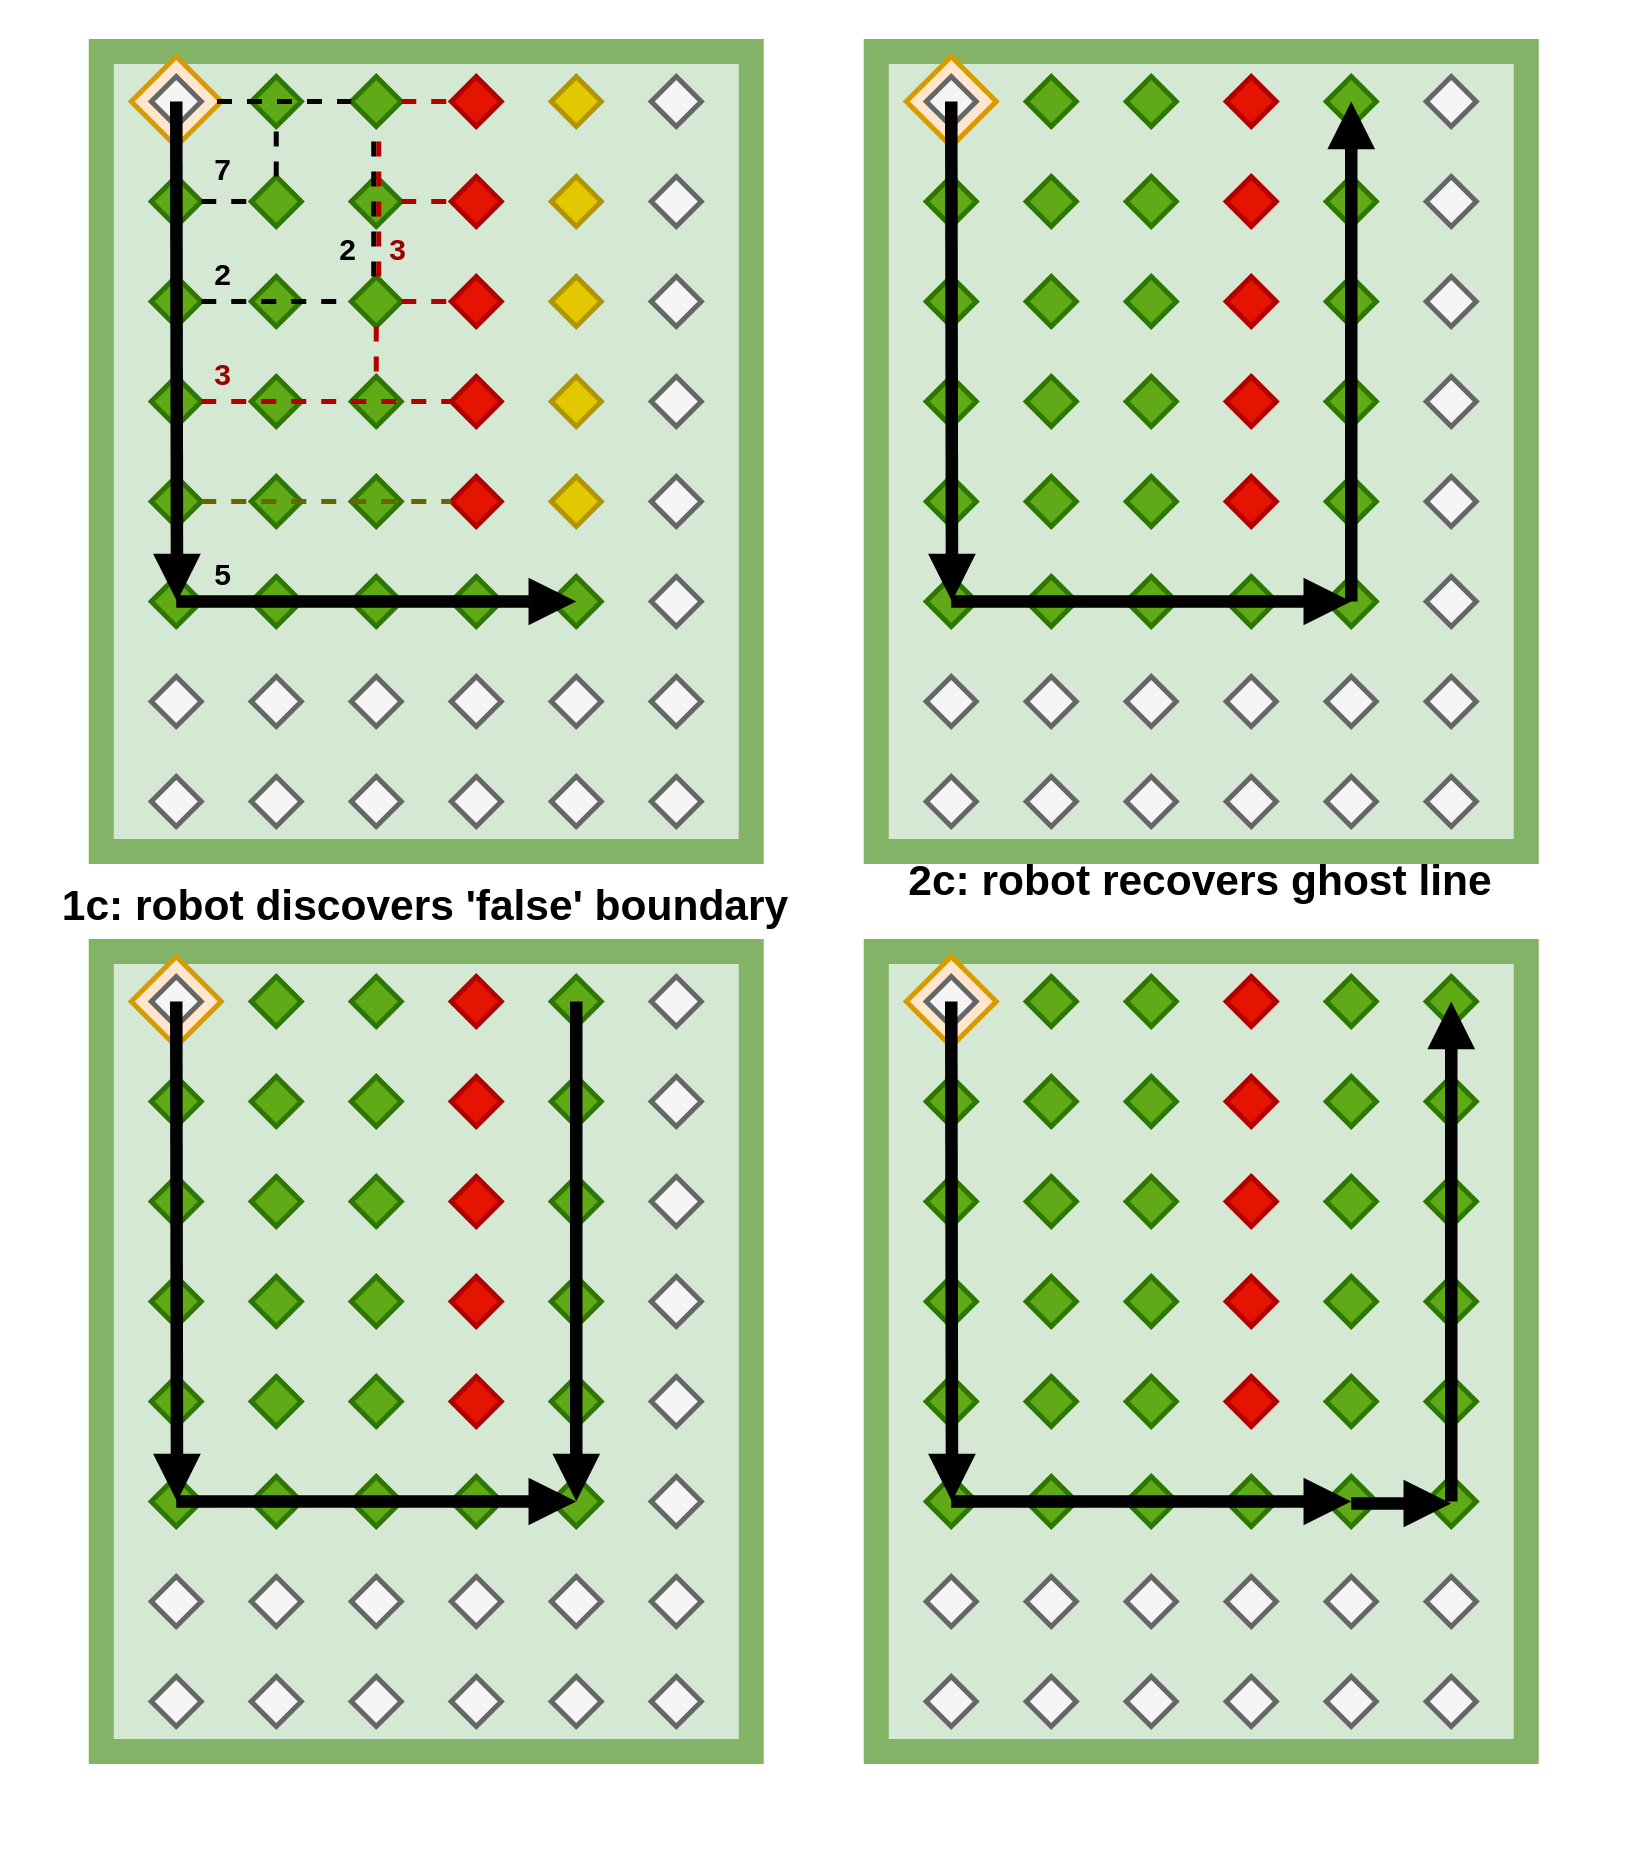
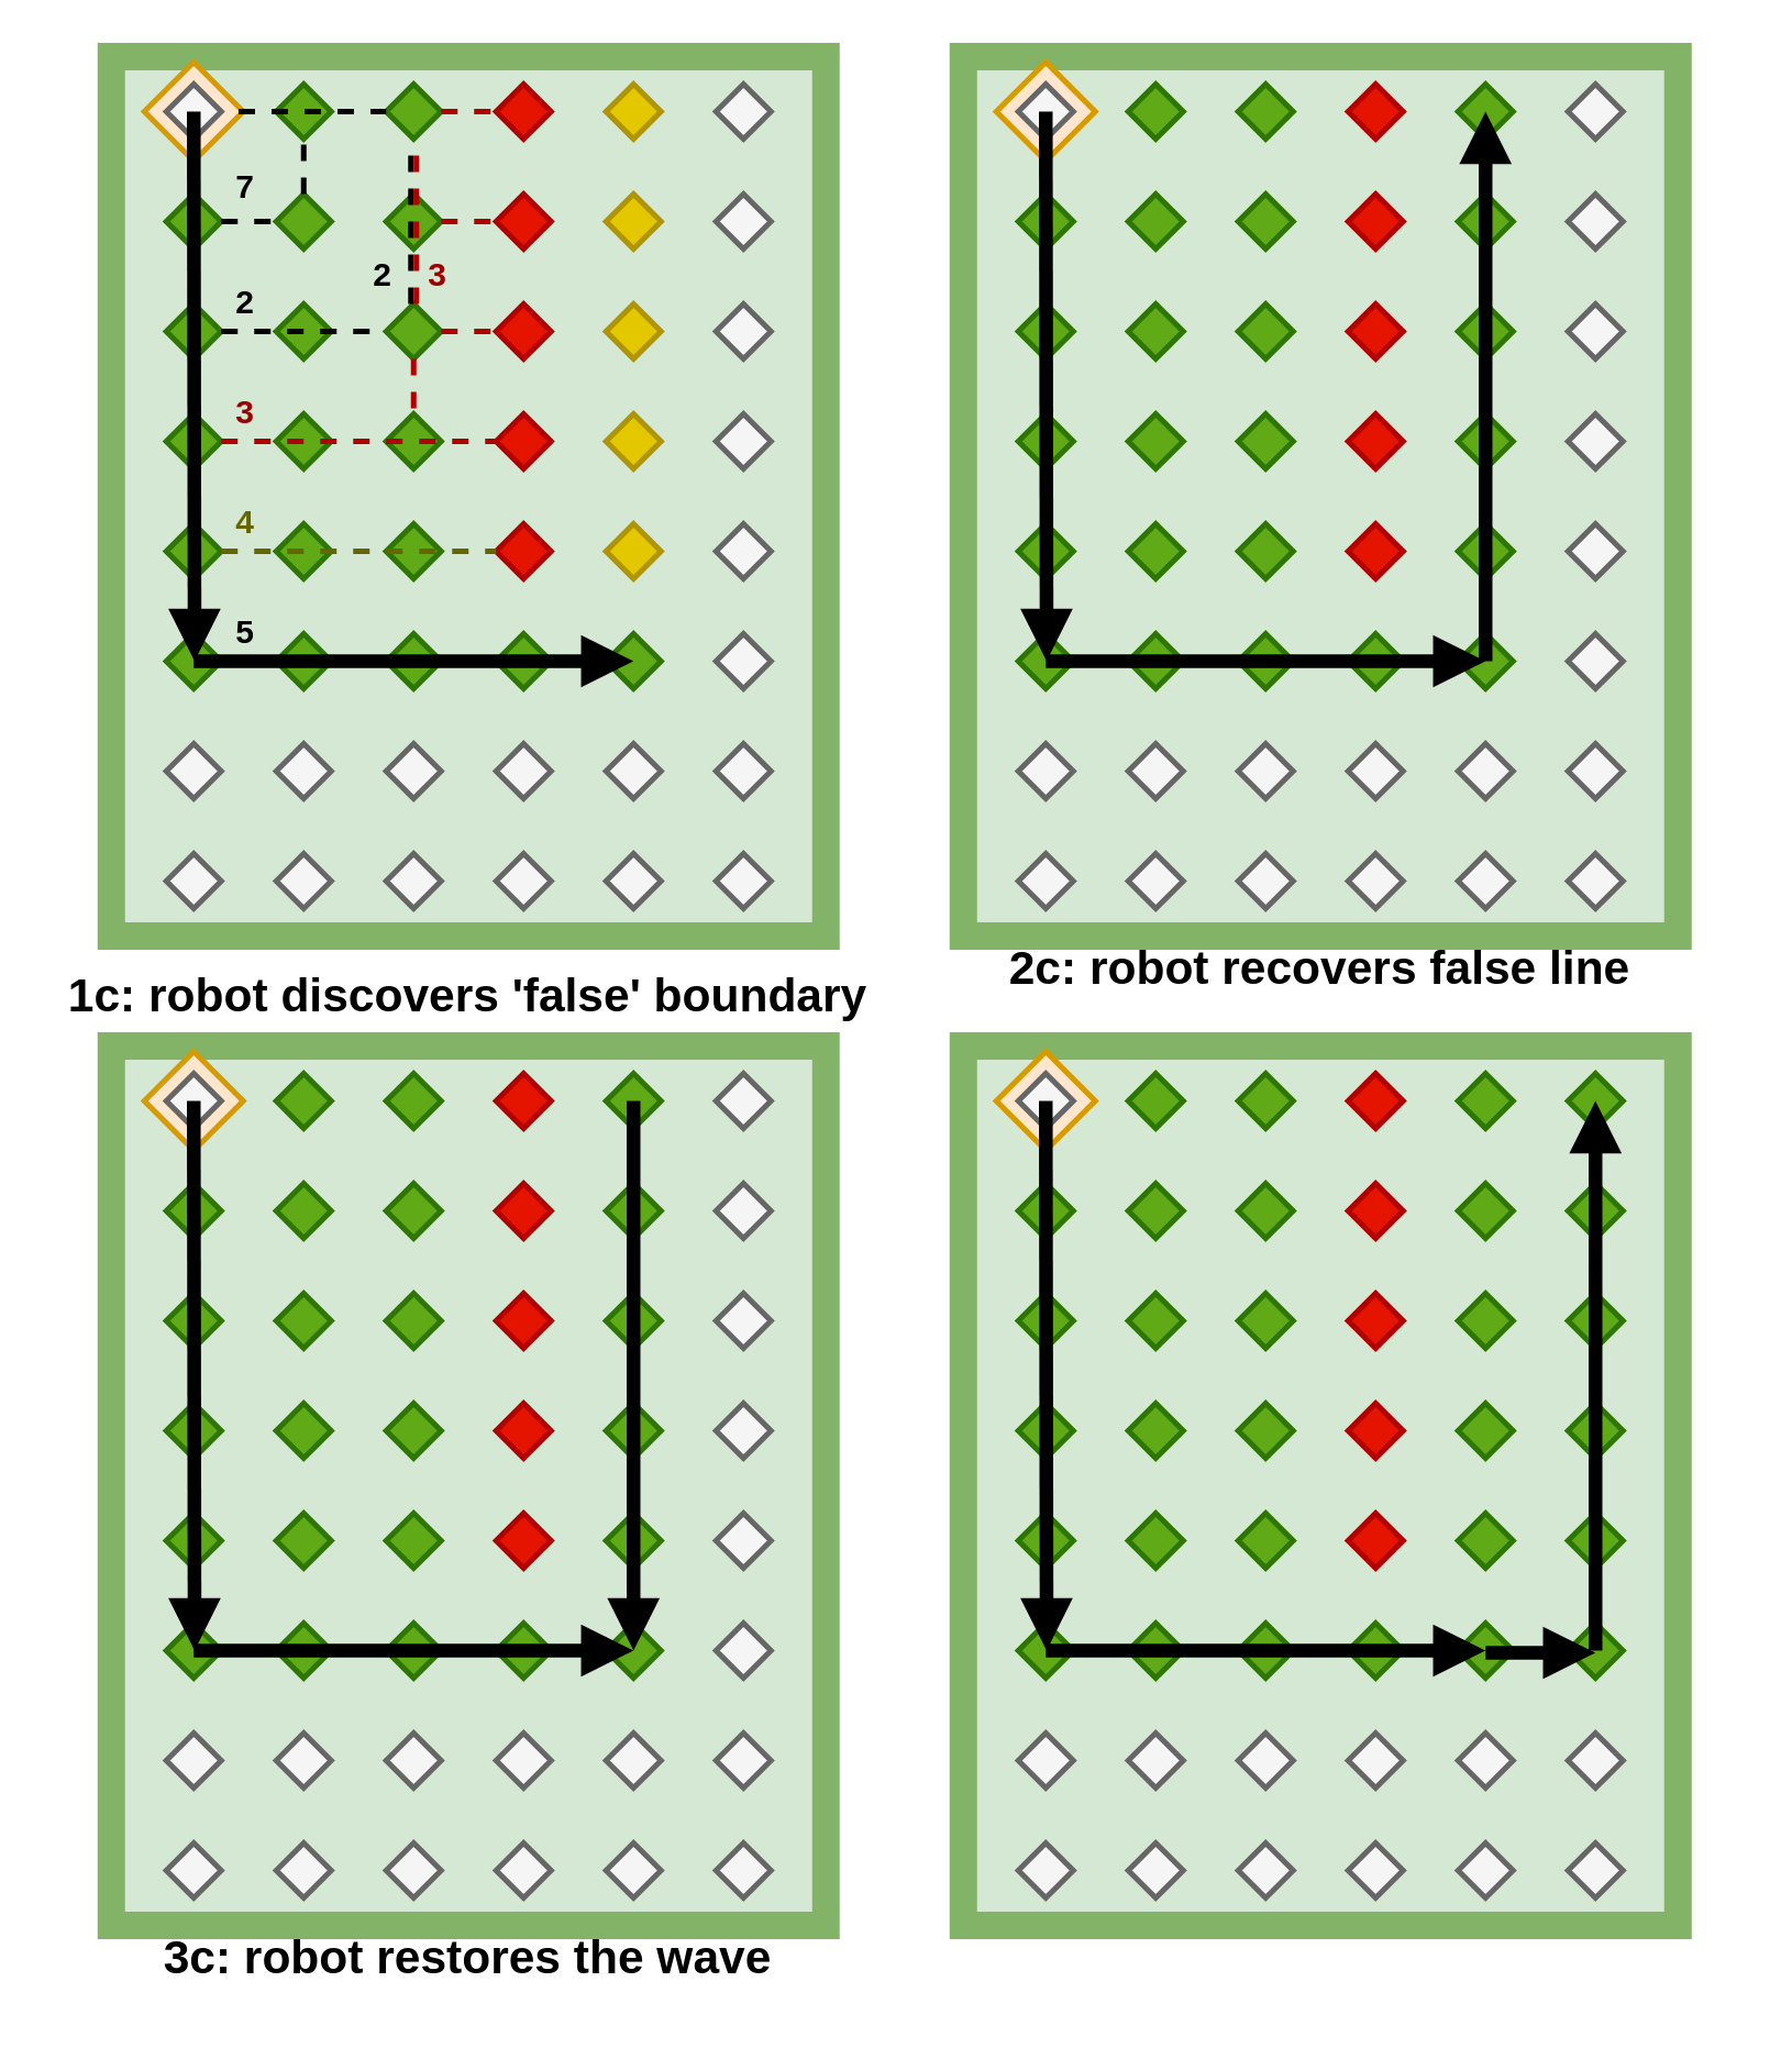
+ <mxCell id="64" value="4" style="text;html=1;strokeColor=none;fillColor=none;align=center;verticalAlign=middle;whiteSpace=wrap;rounded=0;fontStyle=1;fontColor=#666600;" vertex="1" parent="1"><mxGeometry x="80" y="180" width="18" height="20" as="geometry" /></mxCell>
- <mxCell id="124" value="2c: robot recovers ghost line" style="text;html=1;strokeColor=none;fillColor=none;align=center;verticalAlign=middle;whiteSpace=wrap;rounded=0;fontStyle=1;fontSize=17;" vertex="1" parent="1"><mxGeometry x="330" y="343" width="300" height="20" as="geometry" /></mxCell>
+ <mxCell id="124" value="2c: robot recovers false line" style="text;html=1;strokeColor=none;fillColor=none;align=center;verticalAlign=middle;whiteSpace=wrap;rounded=0;fontStyle=1;fontSize=17;" vertex="1" parent="1"><mxGeometry x="330" y="343" width="300" height="20" as="geometry" /></mxCell>
+ <mxCell id="178" value="3c: robot restores the wave" style="text;html=1;strokeColor=none;fillColor=none;align=center;verticalAlign=middle;whiteSpace=wrap;rounded=0;fontStyle=1;fontSize=17;" vertex="1" parent="1"><mxGeometry x="20" y="703" width="300" height="20" as="geometry" /></mxCell>
